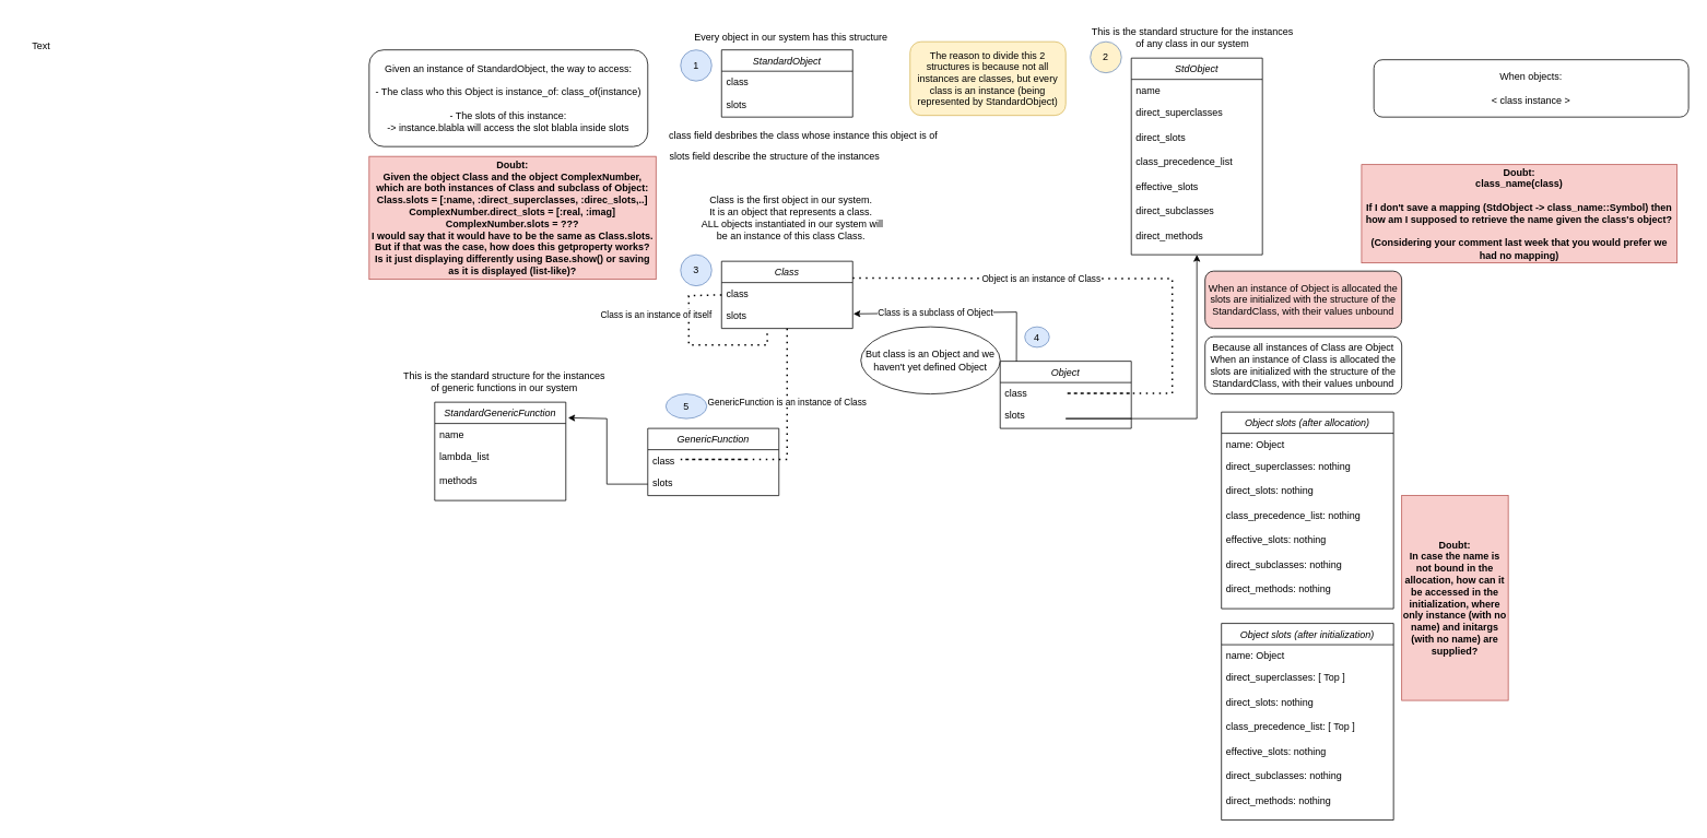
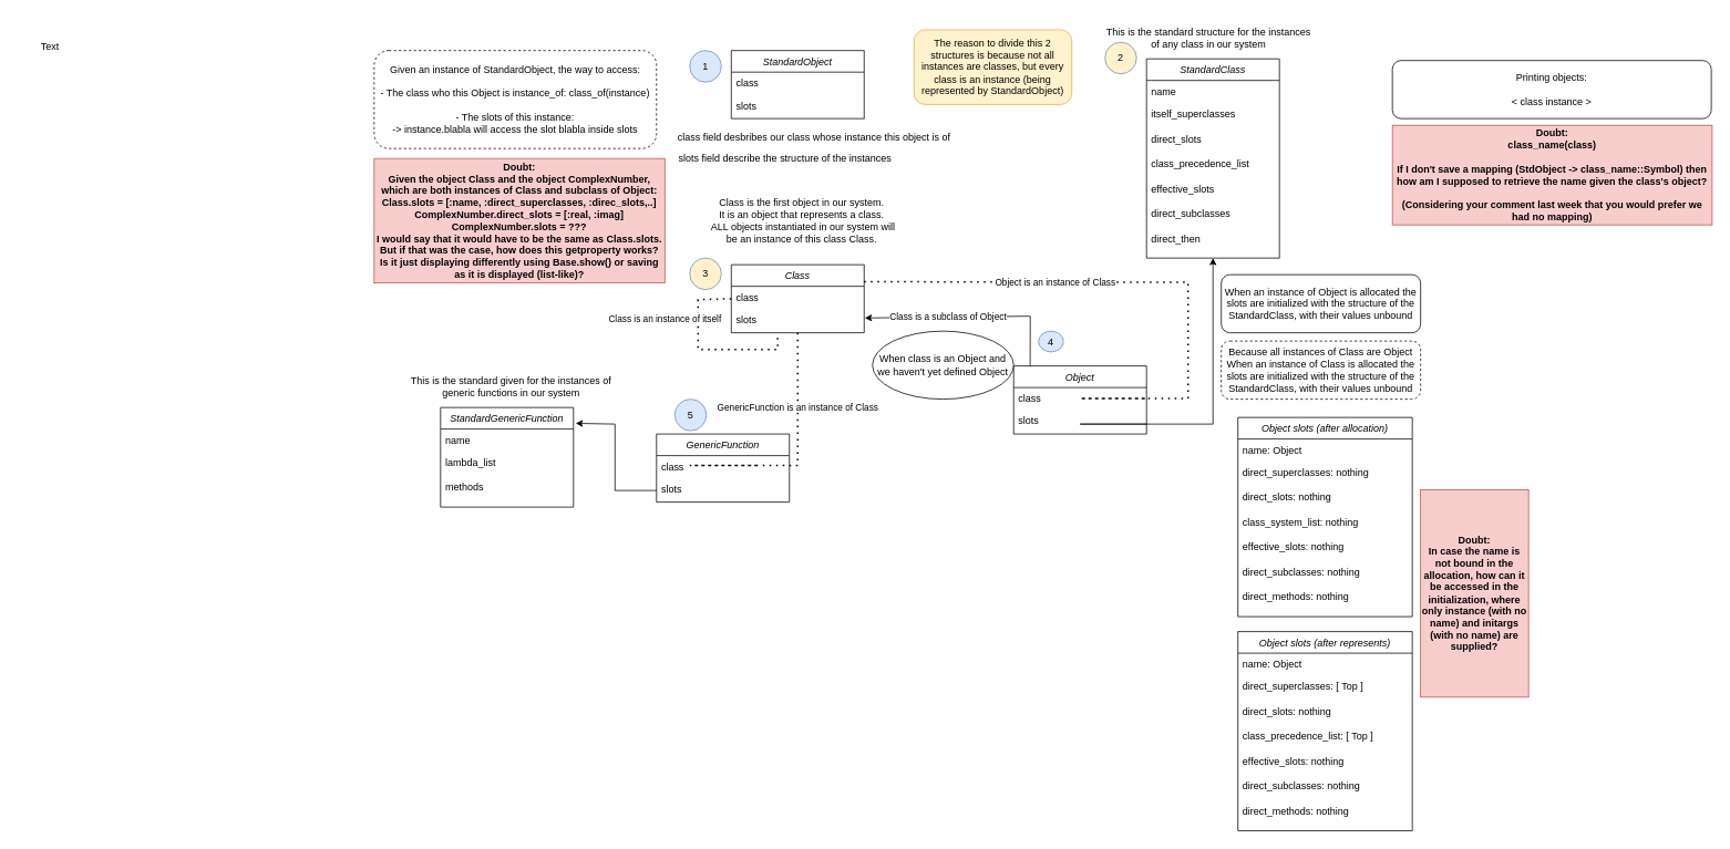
- <mxCell id="5" value="Every object in our system has this structure" style="text;html=1;strokeColor=none;fillColor=none;align=center;verticalAlign=middle;whiteSpace=wrap;rounded=0;" vertex="1" parent="1"><mxGeometry x="840" y="30" width="250" height="30" as="geometry" /></mxCell>
- <mxCell id="45" value="Text" style="text;html=1;strokeColor=none;fillColor=none;align=center;verticalAlign=middle;whiteSpace=wrap;rounded=0;" vertex="1" parent="1"><mxGeometry x="20" y="40" width="60" height="30" as="geometry" /></mxCell>
+ <mxCell id="45" value="Text" style="text;html=1;strokeColor=none;fillColor=none;align=center;verticalAlign=middle;whiteSpace=wrap;rounded=0;" vertex="1" parent="1"><mxGeometry x="30" y="40" width="60" height="30" as="geometry" /></mxCell>
- <mxCell id="6" value="StdObject" style="swimlane;fontStyle=2;align=center;verticalAlign=top;childLayout=stackLayout;horizontal=1;startSize=26;horizontalStack=0;resizeParent=1;resizeLast=0;collapsible=1;marginBottom=0;rounded=0;shadow=0;strokeWidth=1;" vertex="1" parent="1"><mxGeometry x="1380" y="70" width="160" height="240" as="geometry"><mxRectangle x="230" y="140" width="160" height="26" as="alternateBounds" /></mxGeometry></mxCell>
+ <mxCell id="6" value="StandardClass" style="swimlane;fontStyle=2;align=center;verticalAlign=top;childLayout=stackLayout;horizontal=1;startSize=26;horizontalStack=0;resizeParent=1;resizeLast=0;collapsible=1;marginBottom=0;rounded=0;shadow=0;strokeWidth=1;" vertex="1" parent="1"><mxGeometry x="1380" y="70" width="160" height="240" as="geometry"><mxRectangle x="230" y="140" width="160" height="26" as="alternateBounds" /></mxGeometry></mxCell>
- <mxCell id="55" value="The reason to divide this 2 structures is because not all instances are classes, but every class is an instance (being represented by StandardObject)" style="rounded=1;whiteSpace=wrap;html=1;fillColor=#fff2cc;strokeColor=#d6b656;" vertex="1" parent="1"><mxGeometry x="1110" y="50" width="190" height="90" as="geometry" /></mxCell>
+ <mxCell id="55" value="The reason to divide this 2 structures is because not all instances are classes, but every class is an instance (being represented by StandardObject)" style="rounded=1;whiteSpace=wrap;html=1;fillColor=#fff2cc;strokeColor=#d6b656;" vertex="1" parent="1"><mxGeometry x="1100" y="35" width="190" height="90" as="geometry" /></mxCell>
- <mxCell id="59" value="When objects:&lt;br&gt;&lt;br&gt;&amp;lt; class instance &amp;gt;" style="rounded=1;whiteSpace=wrap;html=1;" vertex="1" parent="1"><mxGeometry x="1676" y="72" width="384" height="70" as="geometry" /></mxCell>
+ <mxCell id="59" value="Printing objects:&lt;br&gt;&lt;br&gt;&amp;lt; class instance &amp;gt;" style="rounded=1;whiteSpace=wrap;html=1;" vertex="1" parent="1"><mxGeometry x="1676" y="72" width="384" height="70" as="geometry" /></mxCell>
- <mxCell id="56" value="Given an instance of StandardObject, the way to access:&lt;br&gt;&lt;br&gt;- The class who this Object is instance_of: class_of(instance)&lt;br&gt;&lt;br&gt;- The slots of this instance: &lt;br&gt;-&amp;gt; instance.blabla will access the slot blabla inside slots" style="rounded=1;whiteSpace=wrap;html=1;" vertex="1" parent="1"><mxGeometry x="450" y="60" width="340" height="118" as="geometry" /></mxCell>
+ <mxCell id="56" value="Given an instance of StandardObject, the way to access:&lt;br&gt;&lt;br&gt;- The class who this Object is instance_of: class_of(instance)&lt;br&gt;&lt;br&gt;- The slots of this instance: &lt;br&gt;-&amp;gt; instance.blabla will access the slot blabla inside slots" style="rounded=1;whiteSpace=wrap;html=1;dashed=1;" vertex="1" parent="1"><mxGeometry x="450" y="60" width="340" height="118" as="geometry" /></mxCell>
- <mxCell id="8" value="direct_superclasses" style="text;html=1;align=left;verticalAlign=middle;resizable=0;points=[];autosize=1;strokeColor=none;fillColor=none;spacingLeft=4;" vertex="1" parent="6"><mxGeometry y="52" width="160" height="30" as="geometry" /></mxCell>
+ <mxCell id="8" value="itself_superclasses" style="text;html=1;align=left;verticalAlign=middle;resizable=0;points=[];autosize=1;strokeColor=none;fillColor=none;spacingLeft=4;" vertex="1" parent="6"><mxGeometry y="52" width="160" height="30" as="geometry" /></mxCell>
- <mxCell id="20" value="class field desbribes the class whose instance this object is of" style="text;html=1;strokeColor=none;fillColor=none;align=center;verticalAlign=middle;whiteSpace=wrap;rounded=0;" vertex="1" parent="1"><mxGeometry x="810" y="150" width="340" height="30" as="geometry" /></mxCell>
+ <mxCell id="20" value="class field desbribes our class whose instance this object is of" style="text;html=1;strokeColor=none;fillColor=none;align=center;verticalAlign=middle;whiteSpace=wrap;rounded=0;" vertex="1" parent="1"><mxGeometry x="810" y="150" width="340" height="30" as="geometry" /></mxCell>
- <mxCell id="58" value="&lt;b&gt;Doubt:&lt;br&gt;class_name(class)&lt;br&gt;&lt;br&gt;If I don't save a mapping (StdObject -&amp;gt; class_name::Symbol) then how am I supposed to retrieve the name given the class's object?&lt;br&gt;&lt;br&gt;(Considering your comment last week that you would prefer we had no mapping)&lt;br&gt;&lt;/b&gt;" style="text;html=1;strokeColor=#b85450;fillColor=#f8cecc;align=center;verticalAlign=middle;whiteSpace=wrap;rounded=0;" vertex="1" parent="1"><mxGeometry x="1661" y="200" width="385" height="120" as="geometry" /></mxCell>
+ <mxCell id="58" value="&lt;b&gt;Doubt:&lt;br&gt;class_name(class)&lt;br&gt;&lt;br&gt;If I don't save a mapping (StdObject -&amp;gt; class_name::Symbol) then how am I supposed to retrieve the name given the class's object?&lt;br&gt;&lt;br&gt;(Considering your comment last week that you would prefer we had no mapping)&lt;br&gt;&lt;/b&gt;" style="text;html=1;strokeColor=#b85450;fillColor=#f8cecc;align=center;verticalAlign=middle;whiteSpace=wrap;rounded=0;" vertex="1" parent="1"><mxGeometry x="1676" y="150" width="385" height="120" as="geometry" /></mxCell>
- <mxCell id="13" value="direct_methods" style="text;html=1;align=left;verticalAlign=middle;resizable=0;points=[];autosize=1;strokeColor=none;fillColor=none;spacingLeft=4;" vertex="1" parent="6"><mxGeometry y="202" width="160" height="30" as="geometry" /></mxCell>
+ <mxCell id="13" value="direct_then" style="text;html=1;align=left;verticalAlign=middle;resizable=0;points=[];autosize=1;strokeColor=none;fillColor=none;spacingLeft=4;" vertex="1" parent="6"><mxGeometry y="202" width="160" height="30" as="geometry" /></mxCell>
- <mxCell id="31" value="3" style="ellipse;whiteSpace=wrap;html=1;aspect=fixed;fillColor=#dae8fc;strokeColor=#6c8ebf;" vertex="1" parent="1"><mxGeometry x="830" y="310" width="38" height="38" as="geometry" /></mxCell>
+ <mxCell id="31" value="3" style="ellipse;whiteSpace=wrap;html=1;aspect=fixed;fillColor=#fff2cc;strokeColor=#6c8ebf;" vertex="1" parent="1"><mxGeometry x="830" y="310" width="38" height="38" as="geometry" /></mxCell>
- <mxCell id="35" value="When an instance of Object is allocated the slots are initialized with the structure of the StandardClass, with their values unbound" style="rounded=1;whiteSpace=wrap;html=1;fillColor=#f8cecc;" vertex="1" parent="1"><mxGeometry x="1470" y="330" width="240" height="70" as="geometry" /></mxCell>
+ <mxCell id="35" value="When an instance of Object is allocated the slots are initialized with the structure of the StandardClass, with their values unbound" style="rounded=1;whiteSpace=wrap;html=1;" vertex="1" parent="1"><mxGeometry x="1470" y="330" width="240" height="70" as="geometry" /></mxCell>
- <mxCell id="26" value="But class is an Object and we haven't yet defined Object" style="ellipse;whiteSpace=wrap;html=1;" vertex="1" parent="1"><mxGeometry x="1050" y="398" width="170" height="82" as="geometry" /></mxCell>
+ <mxCell id="26" value="When class is an Object and we haven't yet defined Object" style="ellipse;whiteSpace=wrap;html=1;" vertex="1" parent="1"><mxGeometry x="1050" y="398" width="170" height="82" as="geometry" /></mxCell>
- <mxCell id="36" value="Because all instances of Class are Object&lt;br&gt;When an instance of Class is allocated the slots are initialized with the structure of the StandardClass, with their values unbound" style="rounded=1;whiteSpace=wrap;html=1;" vertex="1" parent="1"><mxGeometry x="1470" y="410" width="240" height="70" as="geometry" /></mxCell>
+ <mxCell id="36" value="Because all instances of Class are Object&lt;br&gt;When an instance of Class is allocated the slots are initialized with the structure of the StandardClass, with their values unbound" style="rounded=1;whiteSpace=wrap;html=1;dashed=1;" vertex="1" parent="1"><mxGeometry x="1470" y="410" width="240" height="70" as="geometry" /></mxCell>
- <mxCell id="64" value="This is the standard structure for the instances of generic functions in our system" style="text;html=1;strokeColor=none;fillColor=none;align=center;verticalAlign=middle;whiteSpace=wrap;rounded=0;" vertex="1" parent="1"><mxGeometry x="490" y="440" width="250" height="50" as="geometry" /></mxCell>
+ <mxCell id="64" value="This is the standard given for the instances of generic functions in our system" style="text;html=1;strokeColor=none;fillColor=none;align=center;verticalAlign=middle;whiteSpace=wrap;rounded=0;" vertex="1" parent="1"><mxGeometry x="490" y="440" width="250" height="50" as="geometry" /></mxCell>
- <mxCell id="70" value="5" style="ellipse;whiteSpace=wrap;html=1;aspect=fixed;fillColor=#dae8fc;strokeColor=#6c8ebf;" vertex="1" parent="1"><mxGeometry x="812" y="480" width="50" height="30" as="geometry" /></mxCell>
+ <mxCell id="70" value="5" style="ellipse;whiteSpace=wrap;html=1;aspect=fixed;fillColor=#dae8fc;strokeColor=#6c8ebf;" vertex="1" parent="1"><mxGeometry x="812" y="480" width="38" height="38" as="geometry" /></mxCell>
- <mxCell id="41" value="class_precedence_list: nothing" style="text;html=1;align=left;verticalAlign=middle;resizable=0;points=[];autosize=1;strokeColor=none;fillColor=none;spacingLeft=4;" vertex="1" parent="37"><mxGeometry y="112" width="210" height="30" as="geometry" /></mxCell>
+ <mxCell id="41" value="class_system_list: nothing" style="text;html=1;align=left;verticalAlign=middle;resizable=0;points=[];autosize=1;strokeColor=none;fillColor=none;spacingLeft=4;" vertex="1" parent="37"><mxGeometry y="112" width="210" height="30" as="geometry" /></mxCell>
- <mxCell id="54" value="&lt;b&gt;Doubt:&lt;br&gt;In case the name is not bound in the allocation, how can it be accessed in the initialization, where only instance (with no name) and initargs (with no name) are supplied?&lt;br&gt;&lt;/b&gt;" style="text;html=1;strokeColor=#b85450;fillColor=#f8cecc;align=center;verticalAlign=middle;whiteSpace=wrap;rounded=0;" vertex="1" parent="1"><mxGeometry x="1710" y="604" width="130" height="250" as="geometry" /></mxCell>
+ <mxCell id="54" value="&lt;b&gt;Doubt:&lt;br&gt;In case the name is not bound in the allocation, how can it be accessed in the initialization, where only instance (with no name) and initargs (with no name) are supplied?&lt;br&gt;&lt;/b&gt;" style="text;html=1;strokeColor=#b85450;fillColor=#f8cecc;align=center;verticalAlign=middle;whiteSpace=wrap;rounded=0;" vertex="1" parent="1"><mxGeometry x="1710" y="589" width="130" height="250" as="geometry" /></mxCell>
- <mxCell id="46" value="Object slots (after initialization)" style="swimlane;fontStyle=2;align=center;verticalAlign=top;childLayout=stackLayout;horizontal=1;startSize=26;horizontalStack=0;resizeParent=1;resizeLast=0;collapsible=1;marginBottom=0;rounded=0;shadow=0;strokeWidth=1;" vertex="1" parent="1"><mxGeometry x="1490" y="760" width="210" height="240" as="geometry"><mxRectangle x="230" y="140" width="160" height="26" as="alternateBounds" /></mxGeometry></mxCell>
+ <mxCell id="46" value="Object slots (after represents)" style="swimlane;fontStyle=2;align=center;verticalAlign=top;childLayout=stackLayout;horizontal=1;startSize=26;horizontalStack=0;resizeParent=1;resizeLast=0;collapsible=1;marginBottom=0;rounded=0;shadow=0;strokeWidth=1;" vertex="1" parent="1"><mxGeometry x="1490" y="760" width="210" height="240" as="geometry"><mxRectangle x="230" y="140" width="160" height="26" as="alternateBounds" /></mxGeometry></mxCell>
